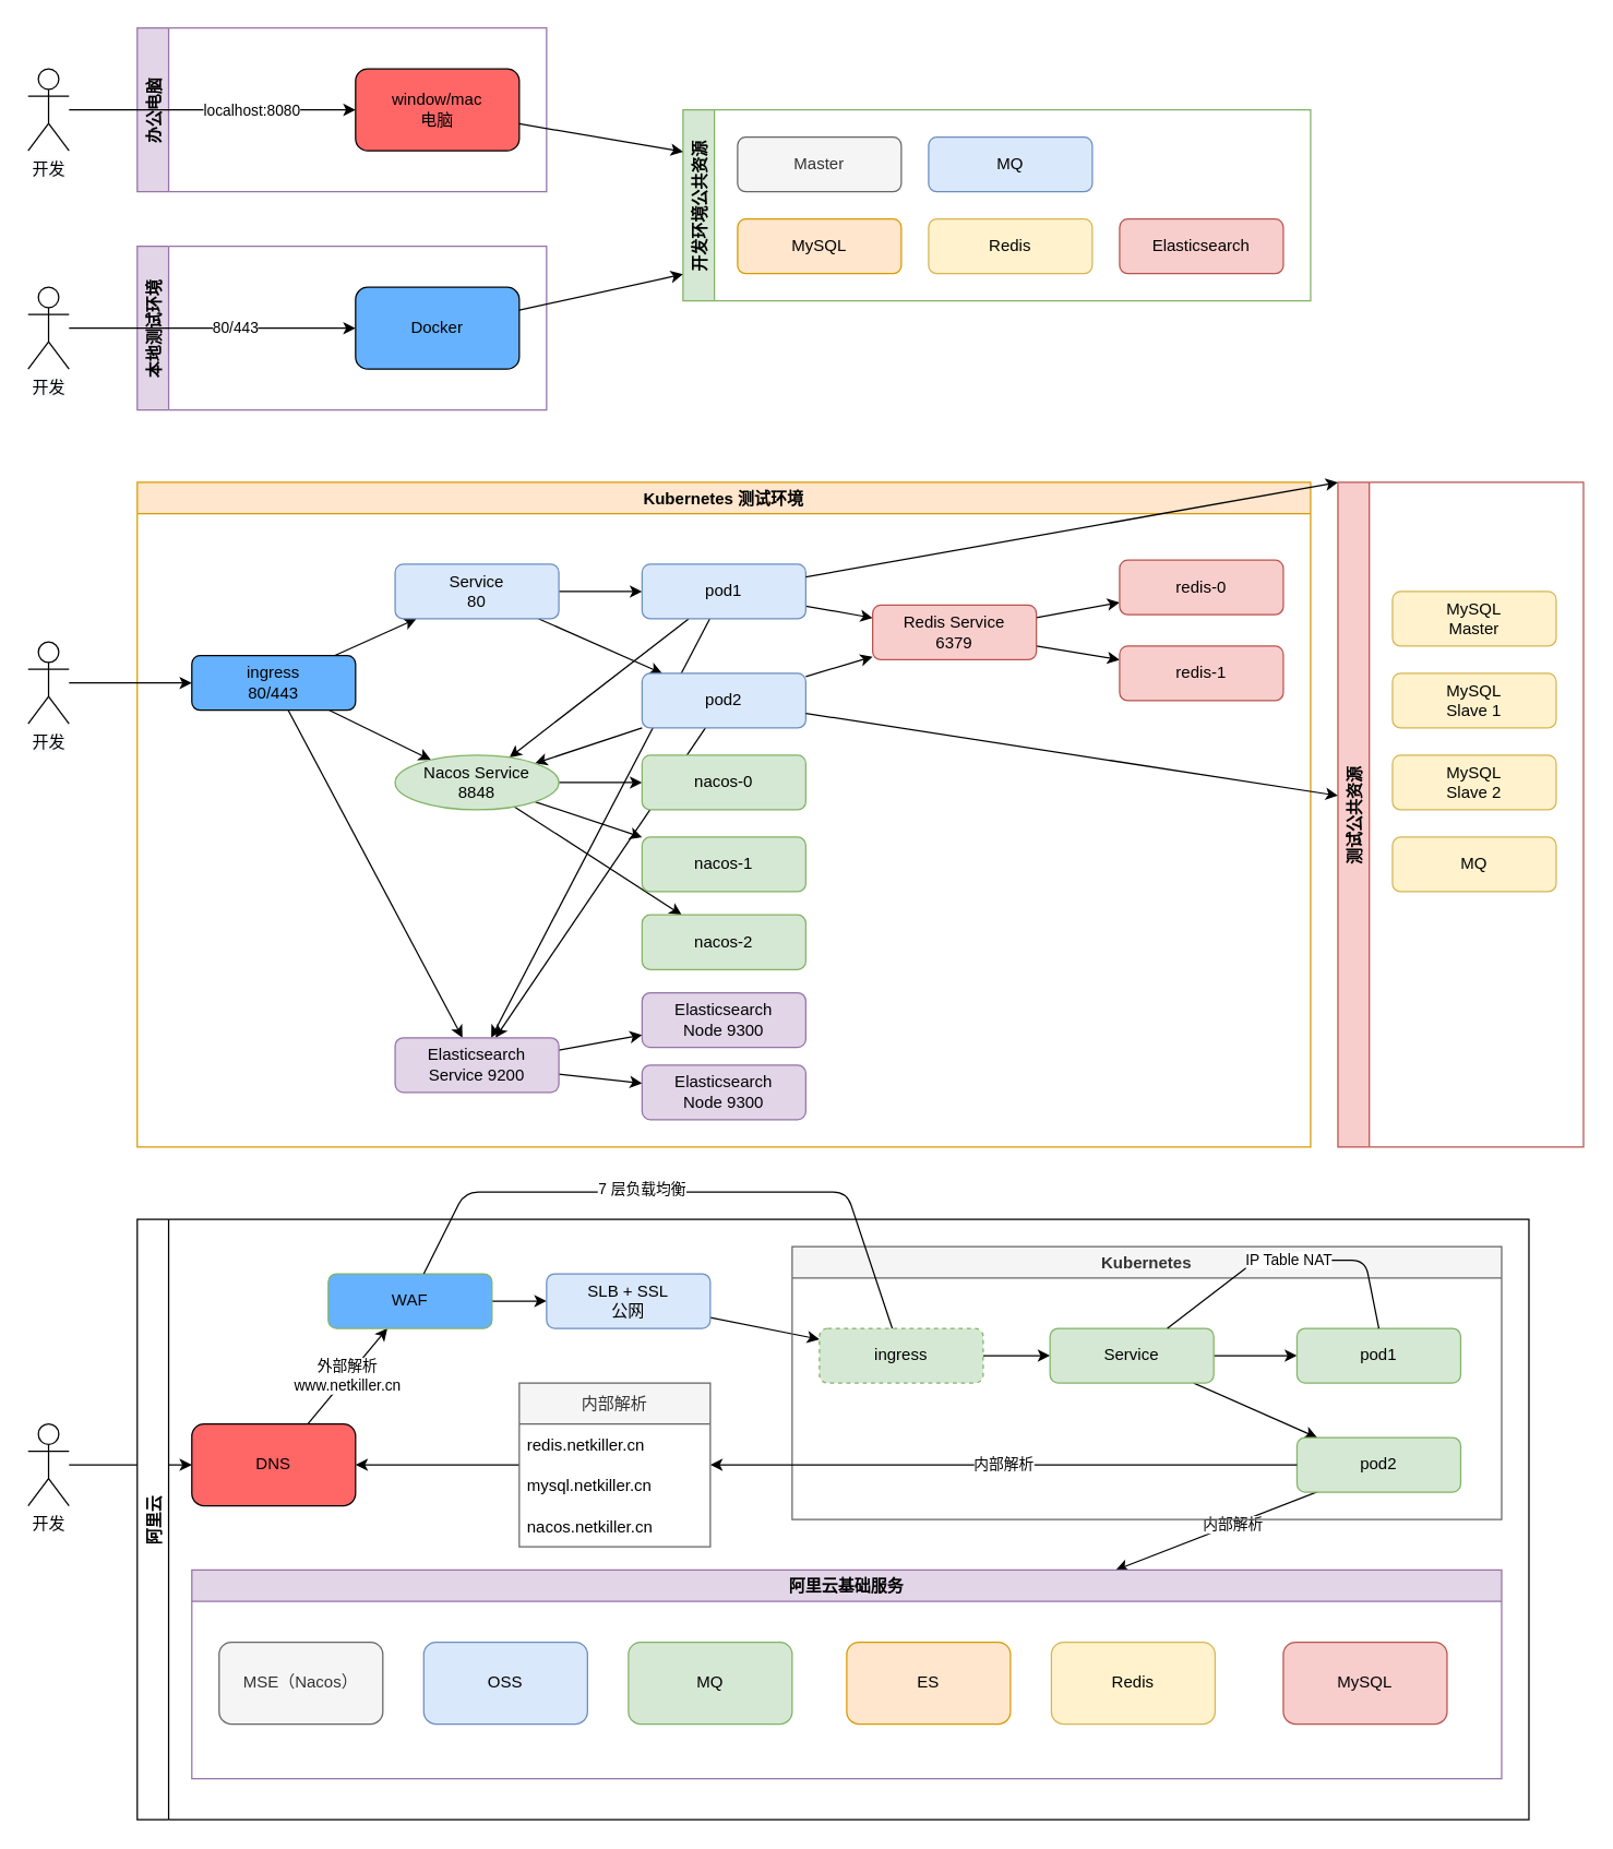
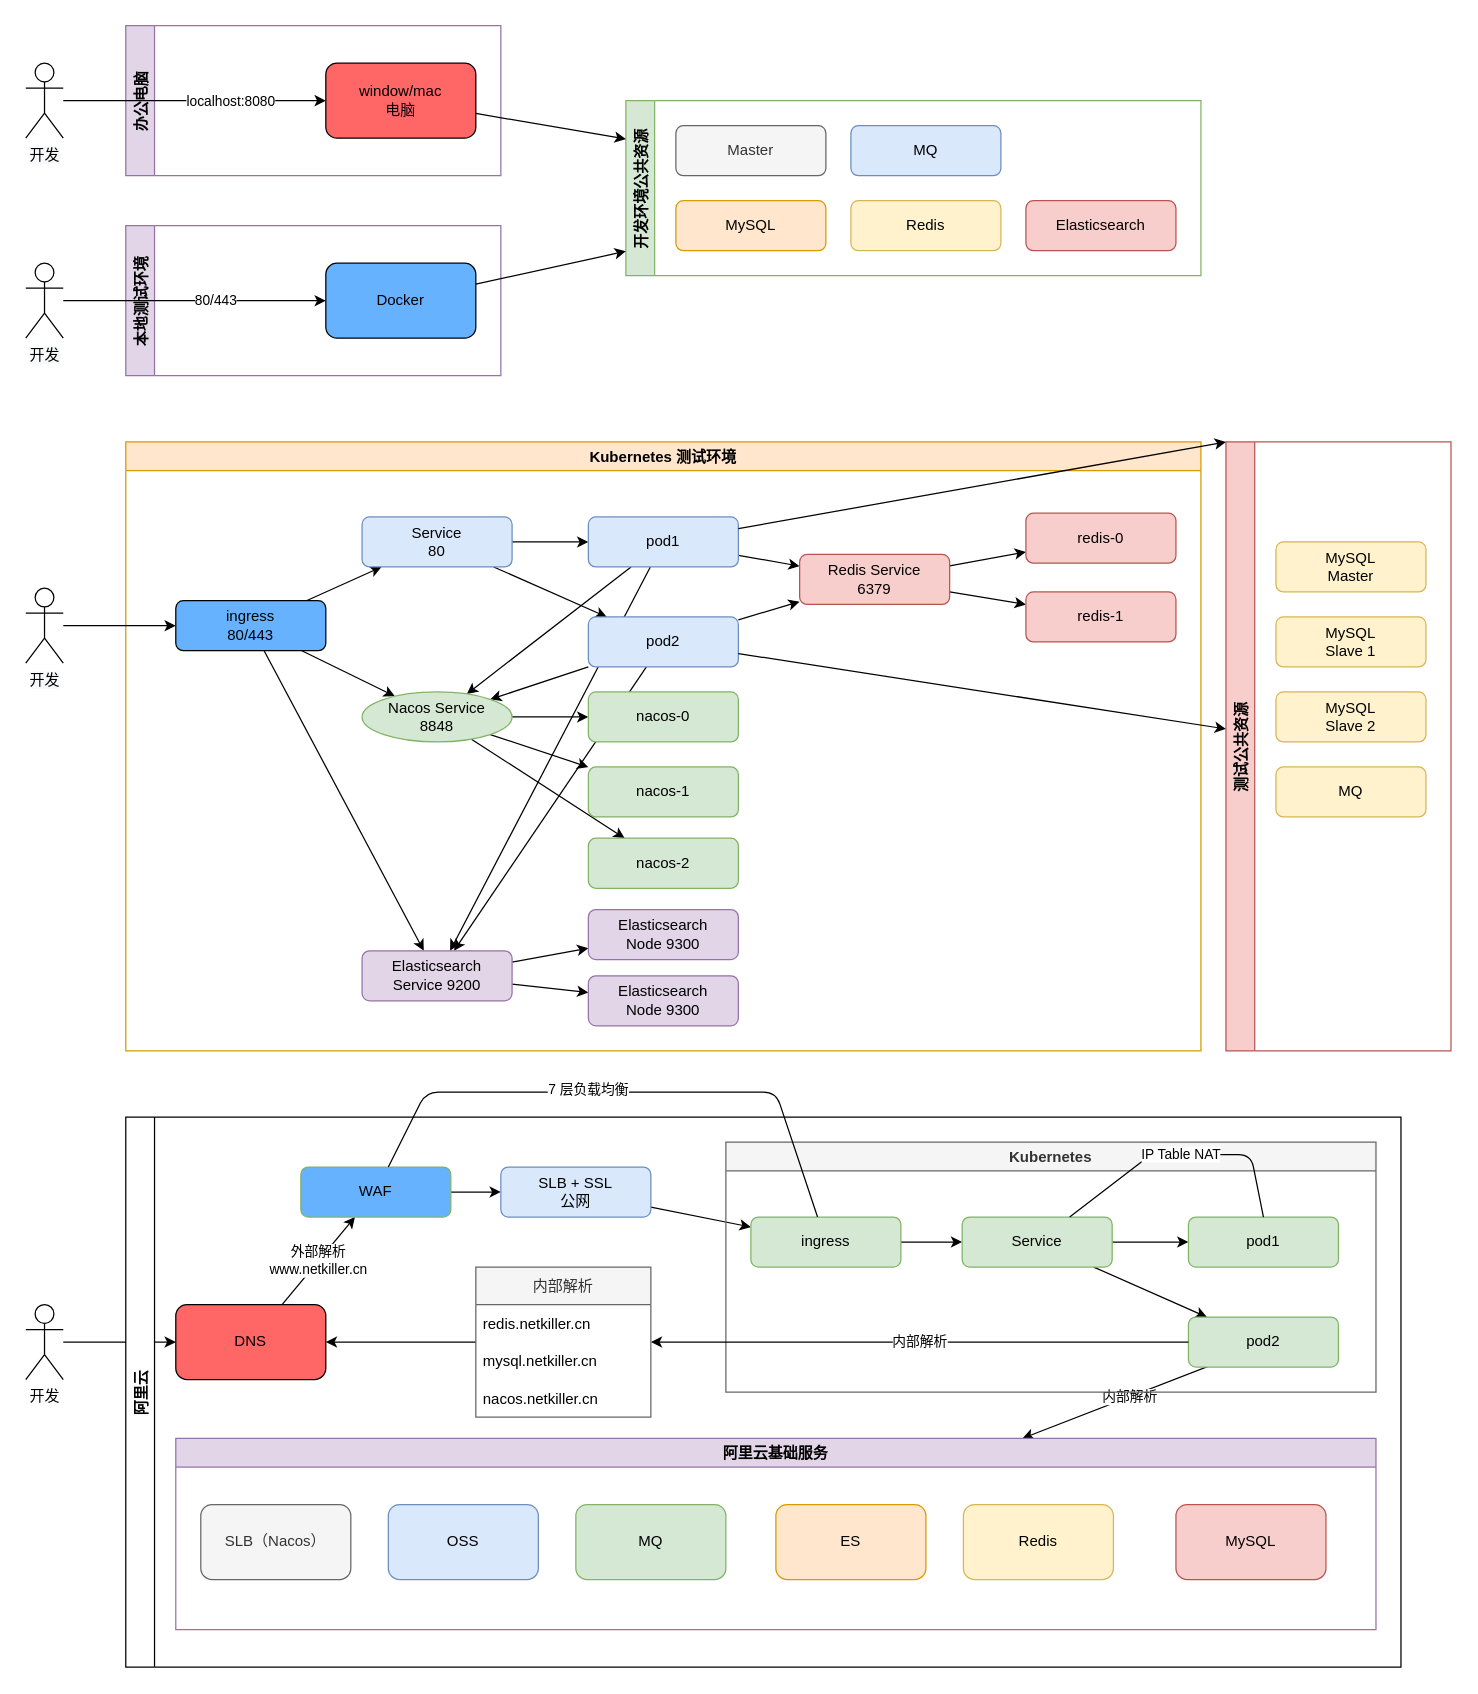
- <mxCell id="20" value="ingress" style="rounded=1;whiteSpace=wrap;html=1;fillColor=#d5e8d4;strokeColor=#82b366;dashed=1;" parent="18" vertex="1"><mxGeometry x="20" y="60" width="120" height="40" as="geometry" /></mxCell>
+ <mxCell id="20" value="ingress" style="rounded=1;whiteSpace=wrap;html=1;fillColor=#d5e8d4;strokeColor=#82b366;" parent="18" vertex="1"><mxGeometry x="20" y="60" width="120" height="40" as="geometry" /></mxCell>
- <mxCell id="30" value="MSE（Nacos）" style="rounded=1;whiteSpace=wrap;html=1;fillColor=#f5f5f5;fontColor=#333333;strokeColor=#666666;" parent="29" vertex="1"><mxGeometry x="20" y="53" width="120" height="60" as="geometry" /></mxCell>
+ <mxCell id="30" value="SLB（Nacos）" style="rounded=1;whiteSpace=wrap;html=1;fillColor=#f5f5f5;fontColor=#333333;strokeColor=#666666;" parent="29" vertex="1"><mxGeometry x="20" y="53" width="120" height="60" as="geometry" /></mxCell>
